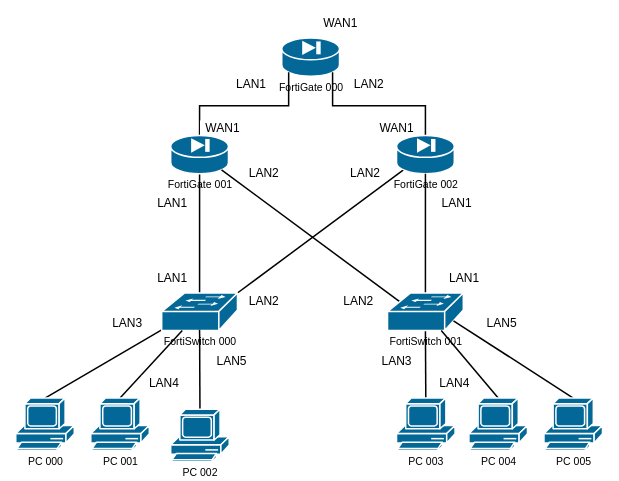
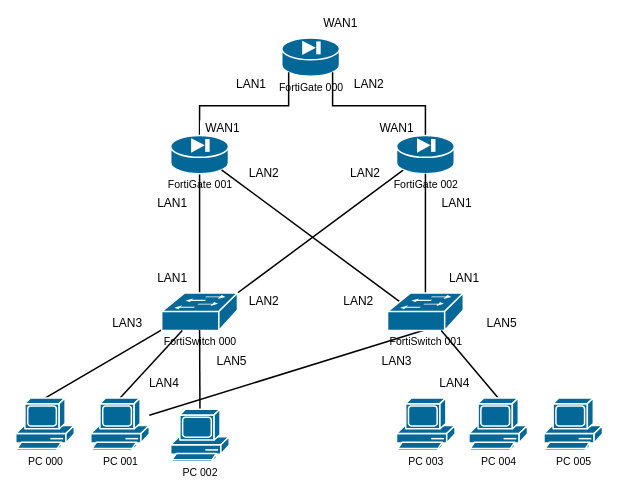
- <mxCell id="24" style="edgeStyle=none;rounded=0;orthogonalLoop=1;jettySize=auto;html=1;exitX=0.5;exitY=0;exitDx=0;exitDy=0;exitPerimeter=0;entryX=0.87;entryY=0.74;entryDx=0;entryDy=0;entryPerimeter=0;fontSize=14;endArrow=none;endFill=0;strokeWidth=2;" edge="1" parent="1" source="25" target="14"><mxGeometry relative="1" as="geometry" /></mxCell>
- <mxCell id="13" style="edgeStyle=none;rounded=0;orthogonalLoop=1;jettySize=auto;html=1;exitX=0.5;exitY=0.98;exitDx=0;exitDy=0;exitPerimeter=0;entryX=0.5;entryY=0;entryDx=0;entryDy=0;entryPerimeter=0;fontSize=14;endArrow=none;endFill=0;strokeWidth=2;" edge="1" parent="1" source="14" target="21"><mxGeometry relative="1" as="geometry" /></mxCell>
+ <mxCell id="13" style="edgeStyle=none;rounded=0;orthogonalLoop=1;jettySize=auto;html=1;exitX=0.5;exitY=0.98;exitDx=0;exitDy=0;exitPerimeter=0;fontSize=14;endArrow=none;endFill=0;strokeWidth=2;" edge="1" parent="1" source="14" target="18"><mxGeometry relative="1" as="geometry" /></mxCell>
